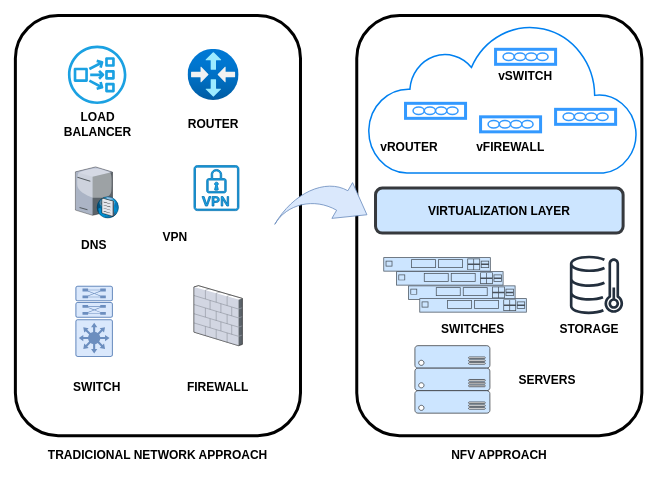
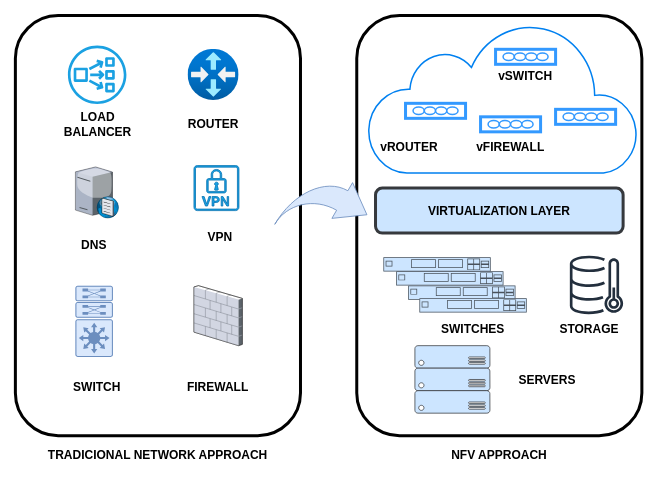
- <mxCell id="13" value="VPN" style="text;html=1;strokeColor=none;fillColor=none;align=center;verticalAlign=middle;whiteSpace=wrap;rounded=0;fontStyle=1;fontSize=16;" vertex="1" parent="1"><mxGeometry x="202.52" y="300" width="60" height="30" as="geometry" /></mxCell>
+ <mxCell id="13" value="VPN" style="text;html=1;strokeColor=none;fillColor=none;align=center;verticalAlign=middle;whiteSpace=wrap;rounded=0;fontStyle=1;fontSize=16;" vertex="1" parent="1"><mxGeometry x="262.52" y="300" width="60" height="30" as="geometry" /></mxCell>
